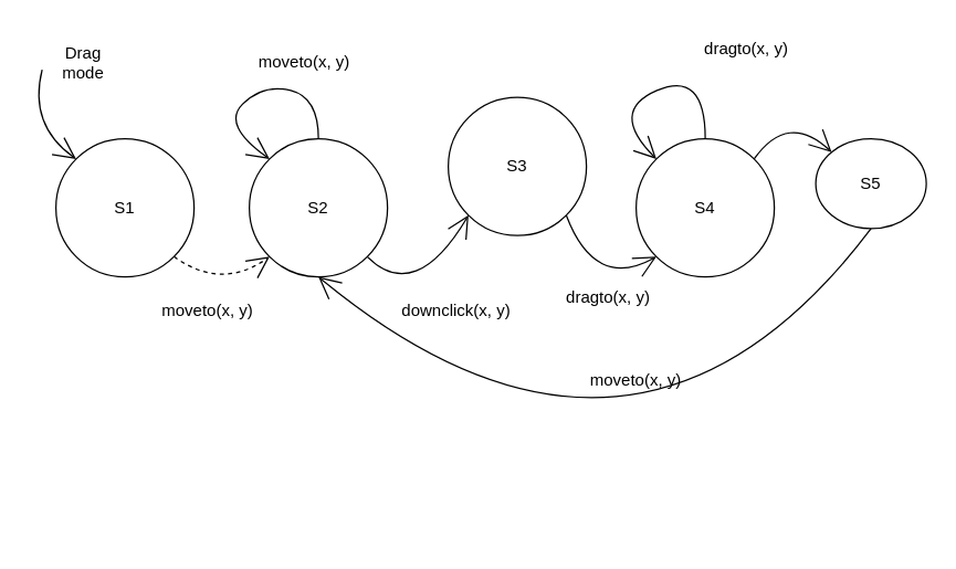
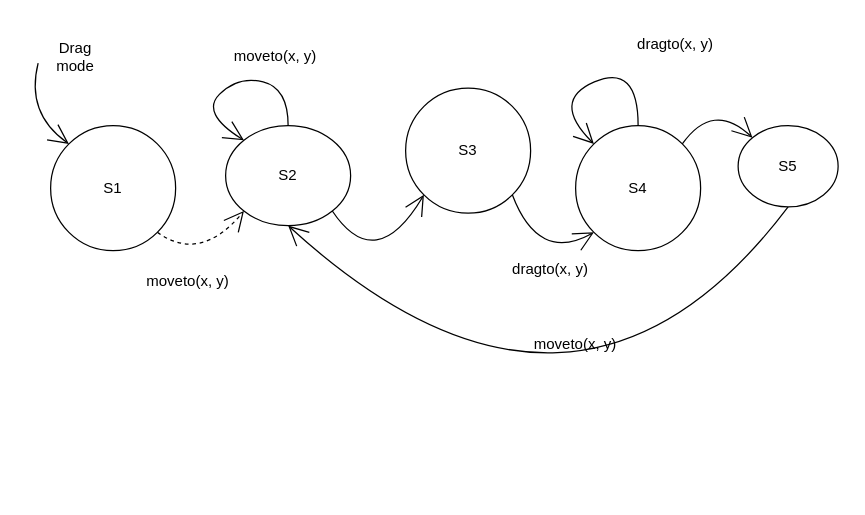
- <mxCell id="5" value="S2" style="ellipse;whiteSpace=wrap;html=1;hachureGap=4;" vertex="1" parent="1"><mxGeometry x="180" y="100" width="100" height="100" as="geometry" /></mxCell>
+ <mxCell id="5" value="S2" style="ellipse;whiteSpace=wrap;html=1;hachureGap=4;" vertex="1" parent="1"><mxGeometry x="180" y="100" width="100" height="80" as="geometry" /></mxCell>
- <mxCell id="21" value="downclick(x, y)" style="text;strokeColor=none;fillColor=none;html=1;align=center;verticalAlign=middle;whiteSpace=wrap;rounded=0;hachureGap=4;" vertex="1" parent="1"><mxGeometry x="280" y="210" width="100" height="30" as="geometry" /></mxCell>
